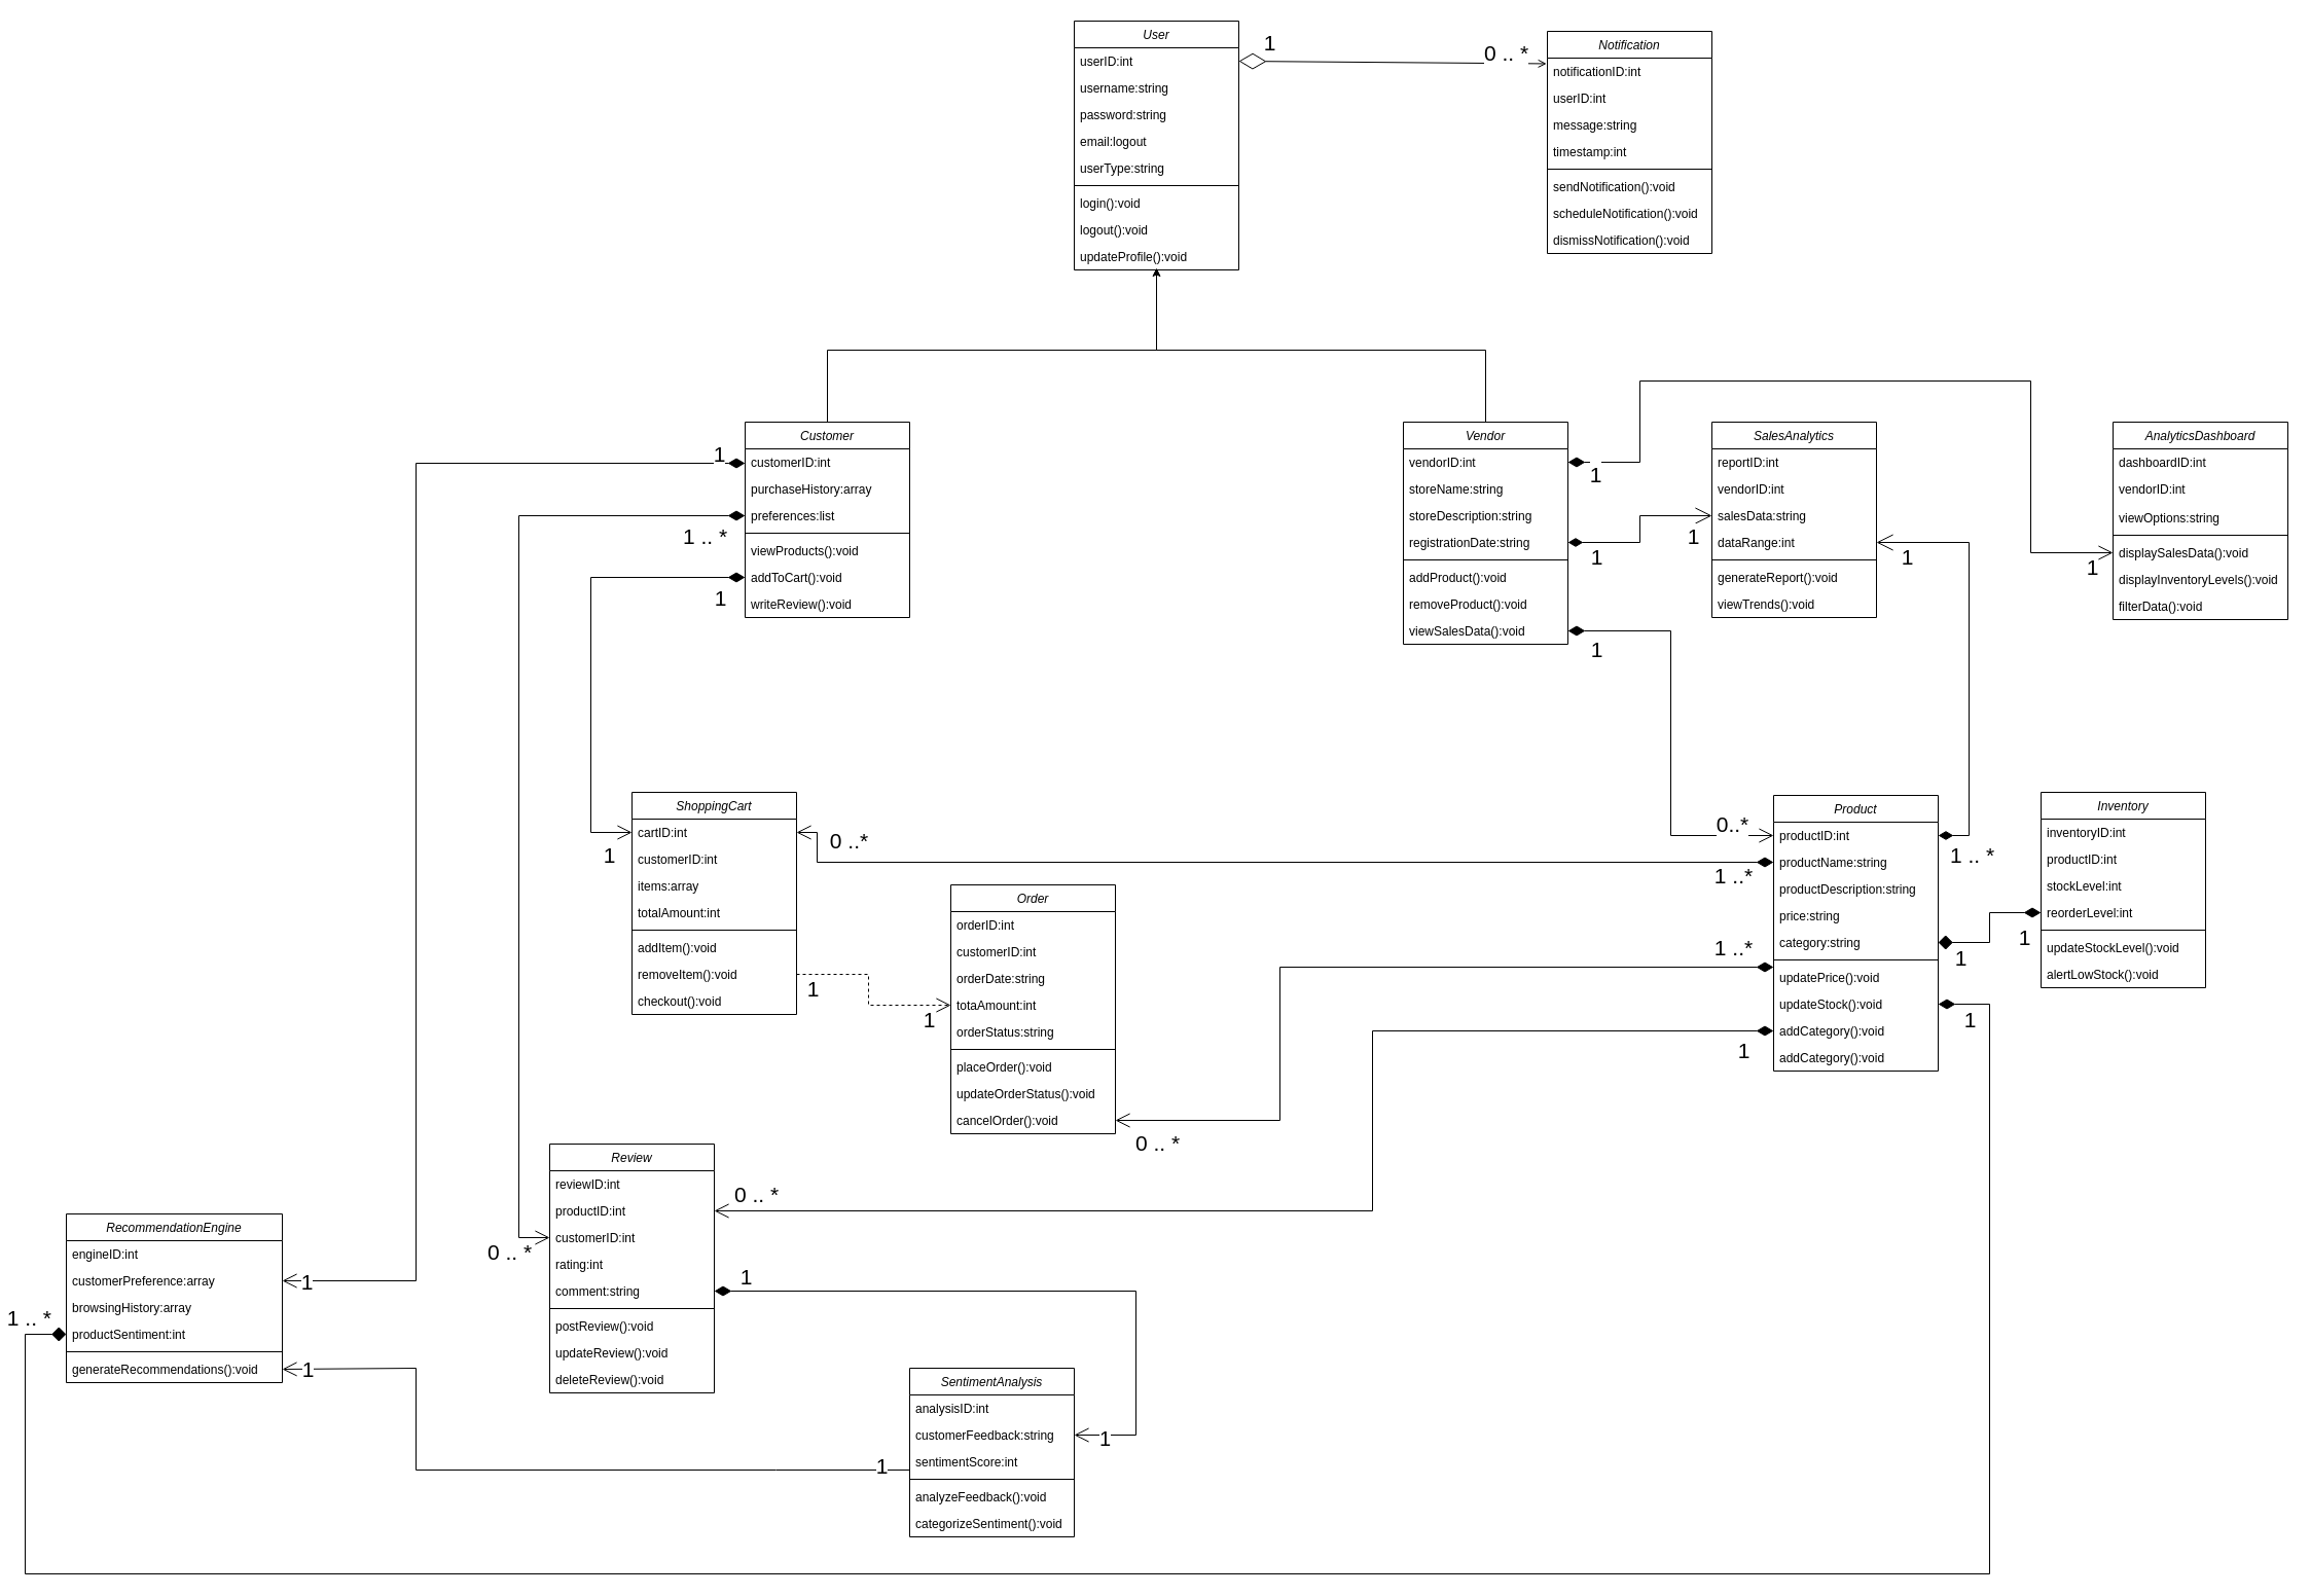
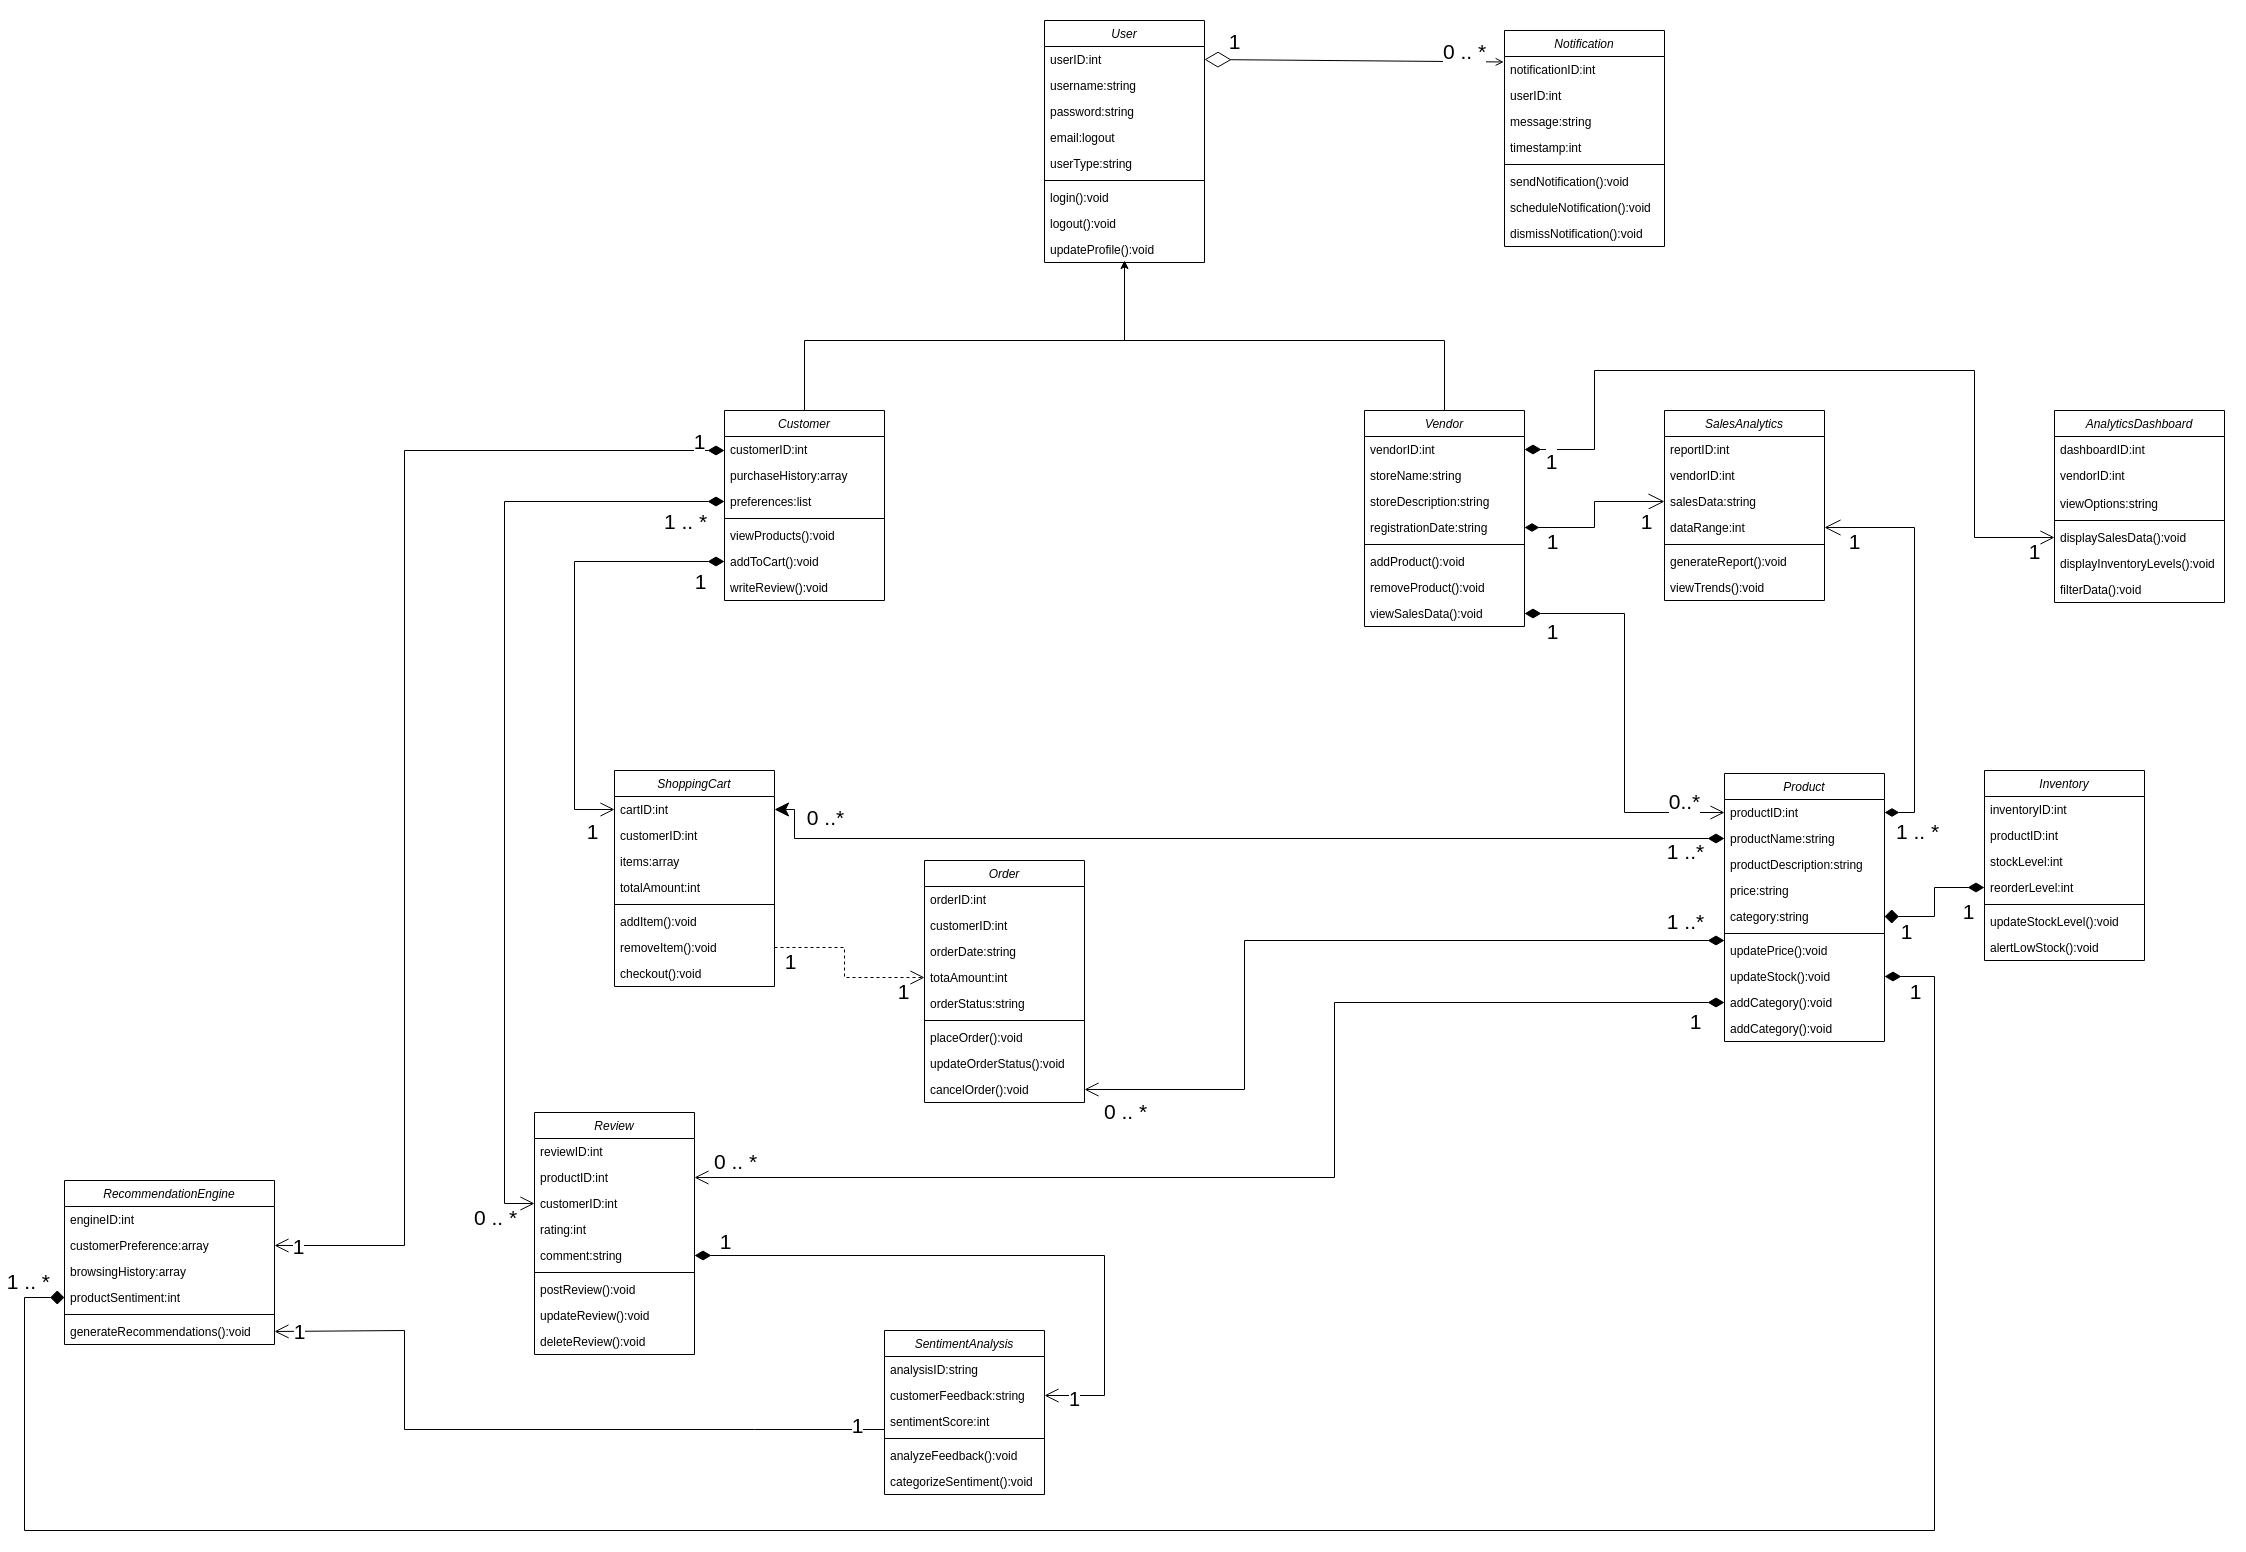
- <mxCell id="129" value="" style="endArrow=open;html=1;endSize=12;startArrow=diamondThin;startSize=14;startFill=1;edgeStyle=orthogonalEdgeStyle;align=left;verticalAlign=bottom;rounded=0;entryX=1;entryY=0.5;entryDx=0;entryDy=0;exitX=0;exitY=0.5;exitDx=0;exitDy=0;" edge="1" parent="1" source="31" target="71"><mxGeometry x="-1" y="3" relative="1" as="geometry"><mxPoint x="1140" y="810" as="sourcePoint" /><mxPoint x="1300" y="810" as="targetPoint" /><Array as="points"><mxPoint x="790" y="838" /><mxPoint x="790" y="809" /></Array></mxGeometry></mxCell>
+ <mxCell id="129" value="" style="endArrow=classic;html=1;endSize=12;startArrow=diamondThin;startSize=14;startFill=1;edgeStyle=orthogonalEdgeStyle;align=left;verticalAlign=bottom;rounded=0;entryX=1;entryY=0.5;entryDx=0;entryDy=0;exitX=0;exitY=0.5;exitDx=0;exitDy=0;" edge="1" parent="1" source="31" target="71"><mxGeometry x="-1" y="3" relative="1" as="geometry"><mxPoint x="1140" y="810" as="sourcePoint" /><mxPoint x="1300" y="810" as="targetPoint" /><Array as="points"><mxPoint x="790" y="838" /><mxPoint x="790" y="809" /></Array></mxGeometry></mxCell>
- <mxCell id="64" value="analysisID:int" style="text;align=left;verticalAlign=top;spacingLeft=4;spacingRight=4;overflow=hidden;rotatable=0;points=[[0,0.5],[1,0.5]];portConstraint=eastwest;" vertex="1" parent="63"><mxGeometry y="26" width="160" height="26" as="geometry" /></mxCell>
+ <mxCell id="64" value="analysisID:string" style="text;align=left;verticalAlign=top;spacingLeft=4;spacingRight=4;overflow=hidden;rotatable=0;points=[[0,0.5],[1,0.5]];portConstraint=eastwest;" vertex="1" parent="63"><mxGeometry y="26" width="160" height="26" as="geometry" /></mxCell>
